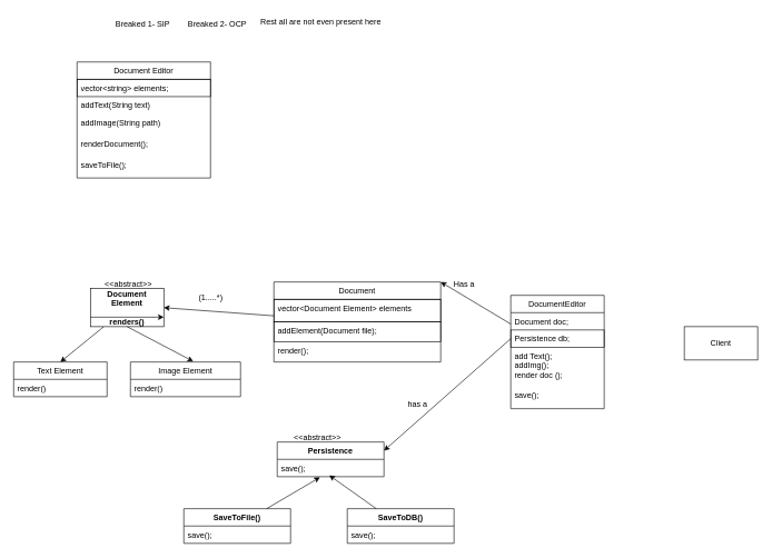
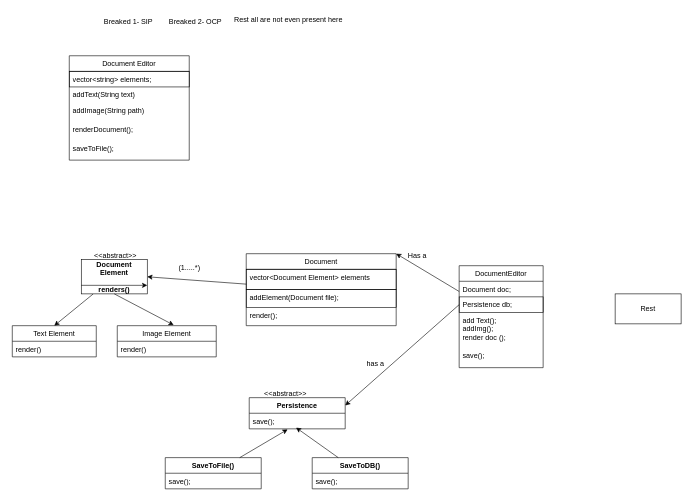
- <mxCell id="43" value="Client" style="html=1;whiteSpace=wrap;" vertex="1" parent="1"><mxGeometry x="1025" y="489" width="110" height="50" as="geometry" /></mxCell>
+ <mxCell id="43" value="Rest" style="html=1;whiteSpace=wrap;" vertex="1" parent="1"><mxGeometry x="1025" y="489" width="110" height="50" as="geometry" /></mxCell>
